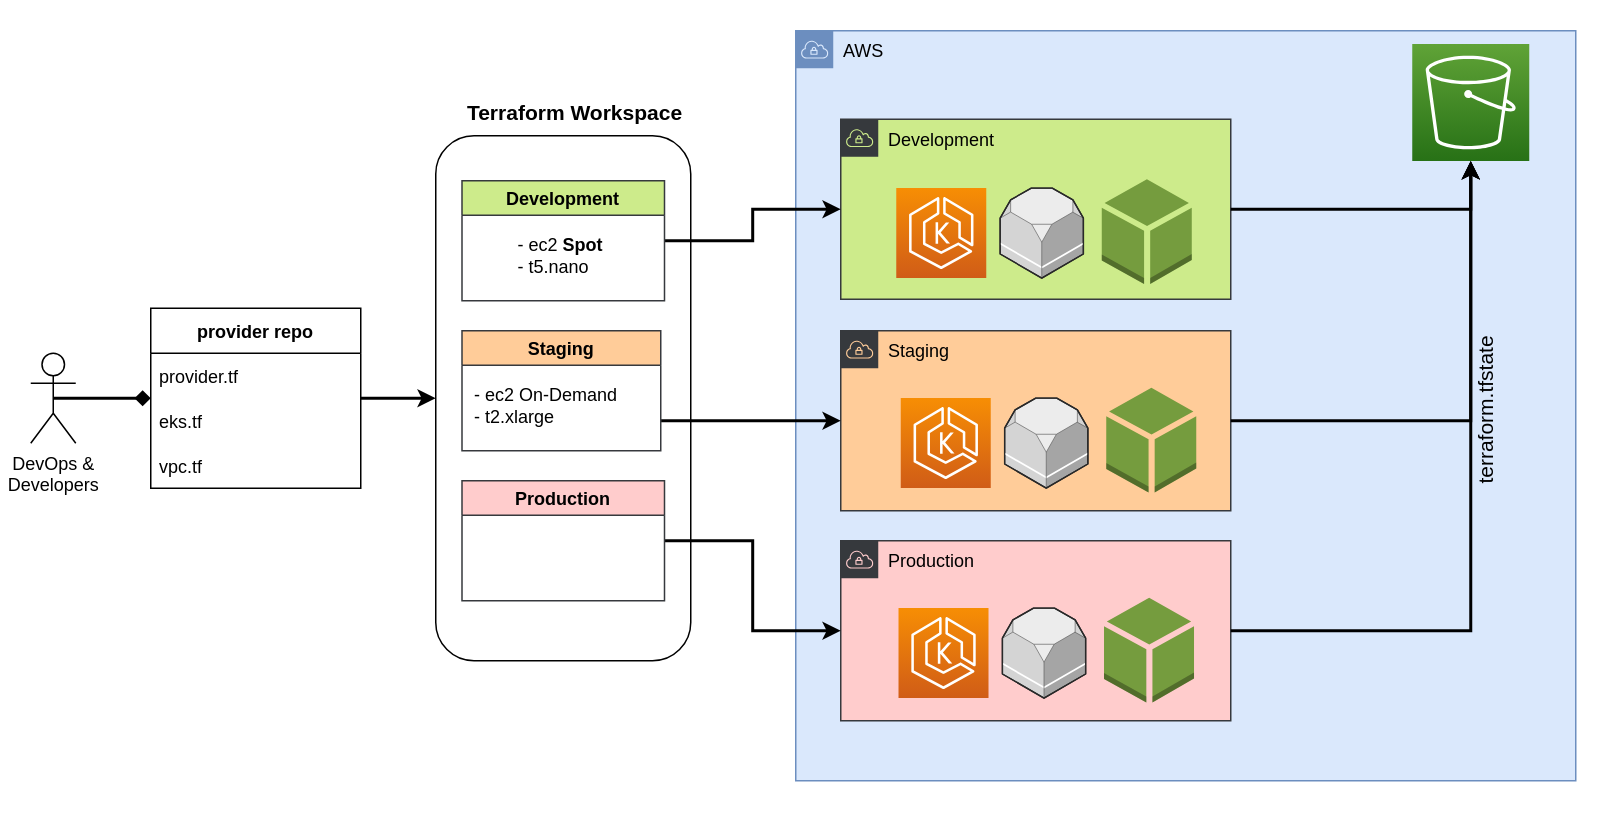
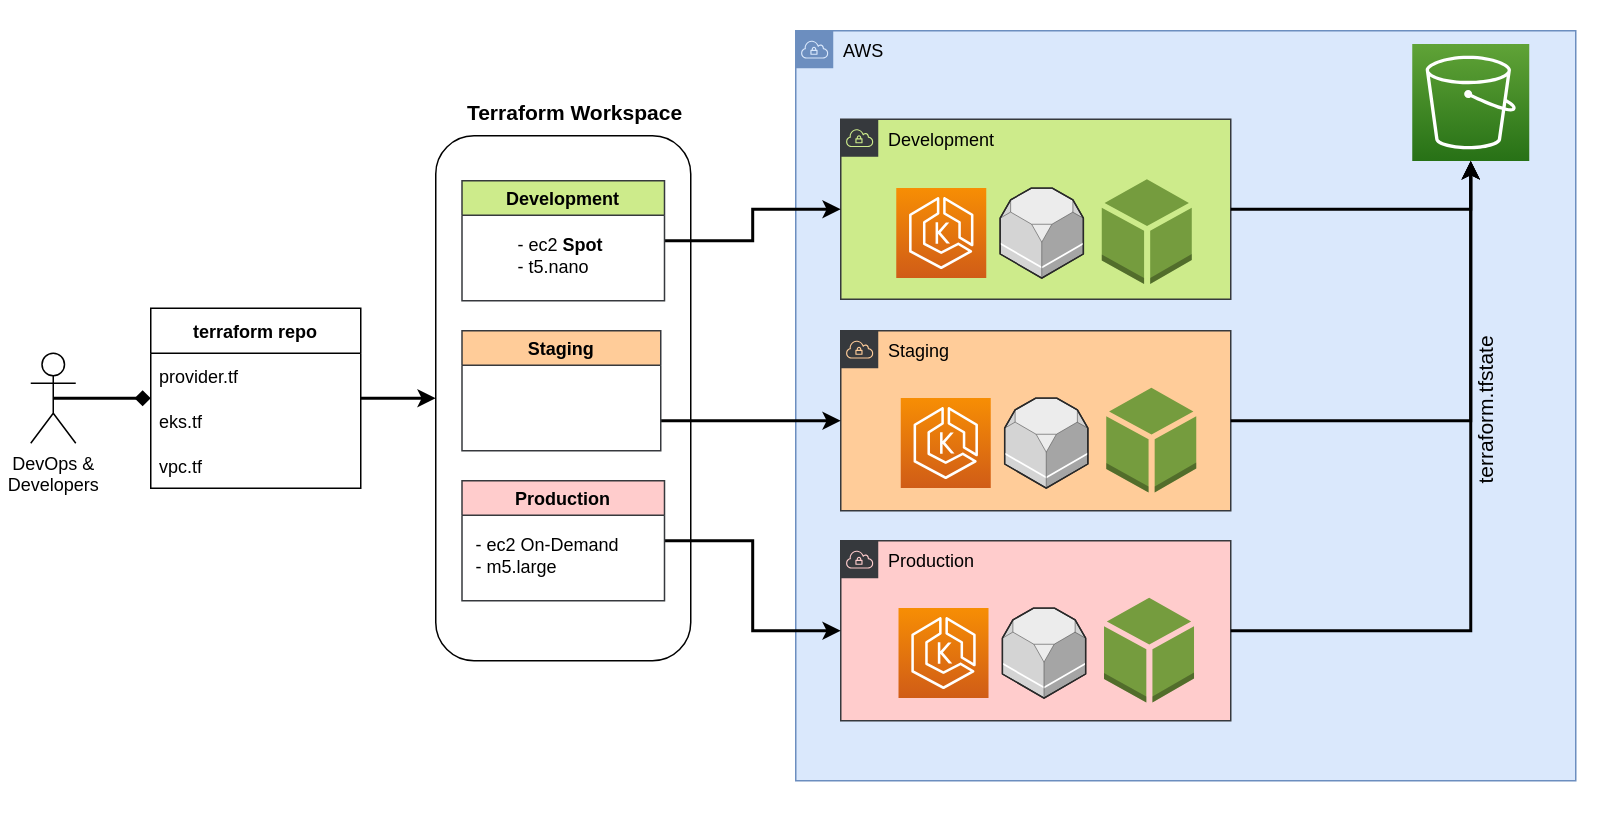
- <mxCell id="23" value="provider repo" style="swimlane;fontStyle=1;childLayout=stackLayout;horizontal=1;startSize=30;horizontalStack=0;resizeParent=1;resizeParentMax=0;resizeLast=0;collapsible=1;marginBottom=0;strokeWidth=1;" vertex="1" parent="1"><mxGeometry x="100" y="205" width="140" height="120" as="geometry" /></mxCell>
+ <mxCell id="23" value="terraform repo" style="swimlane;fontStyle=1;childLayout=stackLayout;horizontal=1;startSize=30;horizontalStack=0;resizeParent=1;resizeParentMax=0;resizeLast=0;collapsible=1;marginBottom=0;strokeWidth=1;" vertex="1" parent="1"><mxGeometry x="100" y="205" width="140" height="120" as="geometry" /></mxCell>
- <mxCell id="32" value="&lt;div align=&quot;left&quot;&gt;- ec2 On-Demand&lt;br&gt;- t2.xlarge&lt;/div&gt;" style="text;html=1;align=left;verticalAlign=middle;resizable=0;points=[];autosize=1;strokeColor=none;fillColor=none;" vertex="1" parent="31"><mxGeometry x="6.5" y="35" width="120" height="30" as="geometry" /></mxCell>
+ <mxCell id="35" value="&lt;div align=&quot;left&quot;&gt;- ec2 On-Demand&lt;br&gt;- m5.large&lt;/div&gt;" style="text;html=1;align=left;verticalAlign=middle;resizable=0;points=[];autosize=1;strokeColor=none;fillColor=none;" vertex="1" parent="34"><mxGeometry x="7.5" y="35" width="120" height="30" as="geometry" /></mxCell>
